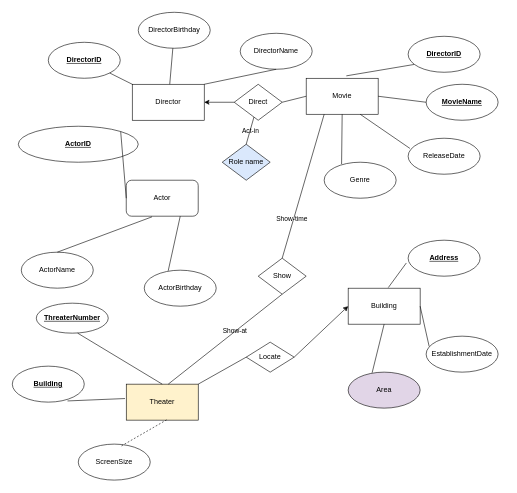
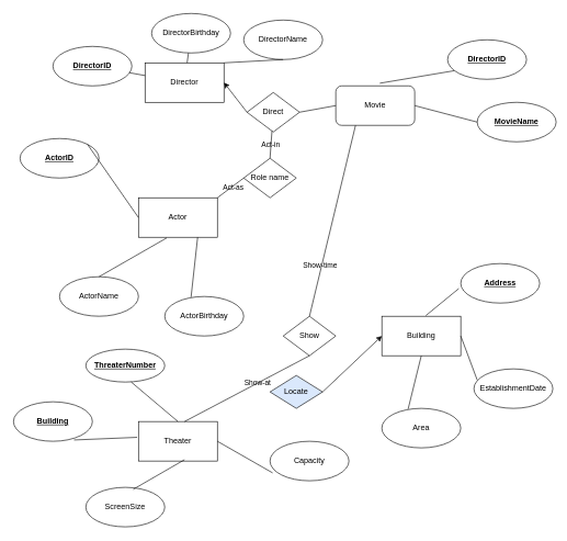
- <mxCell id="4" value="DirectorName" style="ellipse;whiteSpace=wrap;html=1;labelBackgroundColor=none;" vertex="1" parent="1"><mxGeometry x="400" y="55" width="120" height="60" as="geometry" /></mxCell>
+ <mxCell id="4" value="DirectorName" style="ellipse;whiteSpace=wrap;html=1;labelBackgroundColor=none;" vertex="1" parent="1"><mxGeometry x="370" y="30" width="120" height="60" as="geometry" /></mxCell>
- <mxCell id="10" value="Movie" style="rounded=0;whiteSpace=wrap;html=1;labelBackgroundColor=none;" vertex="1" parent="1"><mxGeometry x="510" y="130" width="120" height="60" as="geometry" /></mxCell>
+ <mxCell id="10" value="Movie" style="whiteSpace=wrap;html=1;labelBackgroundColor=none;rounded=1;" vertex="1" parent="1"><mxGeometry x="510" y="130" width="120" height="60" as="geometry" /></mxCell>
- <mxCell id="2" value="Director" style="rounded=0;whiteSpace=wrap;html=1;labelBackgroundColor=none;" vertex="1" parent="1"><mxGeometry x="220" y="140" width="120" height="60" as="geometry" /></mxCell>
+ <mxCell id="2" value="Director" style="rounded=0;whiteSpace=wrap;html=1;labelBackgroundColor=none;" vertex="1" parent="1"><mxGeometry x="220" y="95" width="120" height="60" as="geometry" /></mxCell>
- <mxCell id="42" value="Direct" style="rhombus;whiteSpace=wrap;html=1;labelBackgroundColor=none;" vertex="1" parent="1"><mxGeometry x="390" y="140" width="80" height="60" as="geometry" /></mxCell>
+ <mxCell id="42" value="Direct" style="rhombus;whiteSpace=wrap;html=1;labelBackgroundColor=none;" vertex="1" parent="1"><mxGeometry x="375" y="140" width="80" height="60" as="geometry" /></mxCell>
- <mxCell id="11" value="&lt;u&gt;&lt;b&gt;MovieName&lt;/b&gt;&lt;/u&gt;" style="ellipse;whiteSpace=wrap;html=1;labelBackgroundColor=none;" vertex="1" parent="1"><mxGeometry x="710" y="140" width="120" height="60" as="geometry" /></mxCell>
+ <mxCell id="11" value="&lt;u&gt;&lt;b&gt;MovieName&lt;/b&gt;&lt;/u&gt;" style="ellipse;whiteSpace=wrap;html=1;labelBackgroundColor=none;" vertex="1" parent="1"><mxGeometry x="725" y="155" width="120" height="60" as="geometry" /></mxCell>
- <mxCell id="17" value="" style="endArrow=none;html=1;rounded=0;exitX=0.025;exitY=0.283;exitDx=0;exitDy=0;exitPerimeter=0;entryX=0.75;entryY=1;entryDx=0;entryDy=0;labelBackgroundColor=none;fontColor=default;" edge="1" parent="1" source="13" target="10"><mxGeometry width="50" height="50" relative="1" as="geometry"><mxPoint x="620" y="280" as="sourcePoint" /><mxPoint x="670" y="230" as="targetPoint" /></mxGeometry></mxCell>
- <mxCell id="18" value="" style="endArrow=none;html=1;rounded=0;exitX=0.242;exitY=0.05;exitDx=0;exitDy=0;exitPerimeter=0;entryX=0.5;entryY=1;entryDx=0;entryDy=0;labelBackgroundColor=none;fontColor=default;" edge="1" parent="1" source="14" target="10"><mxGeometry width="50" height="50" relative="1" as="geometry"><mxPoint x="640" y="310" as="sourcePoint" /><mxPoint x="569" y="200" as="targetPoint" /></mxGeometry></mxCell>
- <mxCell id="20" value="&lt;u&gt;&lt;b&gt;ActorID&lt;/b&gt;&lt;/u&gt;" style="ellipse;whiteSpace=wrap;html=1;labelBackgroundColor=none;" vertex="1" parent="1"><mxGeometry x="30" y="210" width="200" height="60" as="geometry" /></mxCell>
+ <mxCell id="20" value="&lt;u&gt;&lt;b&gt;ActorID&lt;/b&gt;&lt;/u&gt;" style="ellipse;whiteSpace=wrap;html=1;labelBackgroundColor=none;" vertex="1" parent="1"><mxGeometry x="30" y="210" width="120" height="60" as="geometry" /></mxCell>
- <mxCell id="13" value="ReleaseDate" style="ellipse;whiteSpace=wrap;html=1;labelBackgroundColor=none;" vertex="1" parent="1"><mxGeometry x="680" y="230" width="120" height="60" as="geometry" /></mxCell>
- <mxCell id="45" value="Role name" style="rhombus;whiteSpace=wrap;html=1;labelBackgroundColor=none;fillColor=#dae8fc;" vertex="1" parent="1"><mxGeometry x="370" y="240" width="80" height="60" as="geometry" /></mxCell>
+ <mxCell id="45" value="Role name" style="rhombus;whiteSpace=wrap;html=1;labelBackgroundColor=none;" vertex="1" parent="1"><mxGeometry x="370" y="240" width="80" height="60" as="geometry" /></mxCell>
+ <mxCell id="46" value="" style="endArrow=none;html=1;rounded=0;exitX=1;exitY=0;exitDx=0;exitDy=0;entryX=0;entryY=0.5;entryDx=0;entryDy=0;labelBackgroundColor=none;fontColor=default;" edge="1" parent="1" source="19" target="45"><mxGeometry width="50" height="50" relative="1" as="geometry"><mxPoint x="380" y="440" as="sourcePoint" /><mxPoint x="430" y="390" as="targetPoint" /></mxGeometry></mxCell>
+ <mxCell id="47" value="Act-as" style="edgeLabel;html=1;align=center;verticalAlign=middle;resizable=0;points=[];labelBackgroundColor=none;" vertex="1" connectable="0" parent="46"><mxGeometry x="0.137" y="-1" relative="1" as="geometry"><mxPoint as="offset" /></mxGeometry></mxCell>
- <mxCell id="14" value="Genre" style="ellipse;whiteSpace=wrap;html=1;labelBackgroundColor=none;" vertex="1" parent="1"><mxGeometry x="540" y="270" width="120" height="60" as="geometry" /></mxCell>
- <mxCell id="19" value="Actor" style="whiteSpace=wrap;html=1;labelBackgroundColor=none;rounded=1;" vertex="1" parent="1"><mxGeometry x="210" y="300" width="120" height="60" as="geometry" /></mxCell>
+ <mxCell id="19" value="Actor" style="rounded=0;whiteSpace=wrap;html=1;labelBackgroundColor=none;" vertex="1" parent="1"><mxGeometry x="210" y="300" width="120" height="60" as="geometry" /></mxCell>
- <mxCell id="27" value="&lt;b&gt;&lt;u&gt;Address&lt;/u&gt;&lt;/b&gt;" style="ellipse;whiteSpace=wrap;html=1;labelBackgroundColor=none;" vertex="1" parent="1"><mxGeometry x="680" y="400" width="120" height="60" as="geometry" /></mxCell>
+ <mxCell id="27" value="&lt;b&gt;&lt;u&gt;Address&lt;/u&gt;&lt;/b&gt;" style="ellipse;whiteSpace=wrap;html=1;labelBackgroundColor=none;" vertex="1" parent="1"><mxGeometry x="700" y="400" width="120" height="60" as="geometry" /></mxCell>
- <mxCell id="21" value="ActorName" style="ellipse;whiteSpace=wrap;html=1;labelBackgroundColor=none;" vertex="1" parent="1"><mxGeometry x="35" y="420" width="120" height="60" as="geometry" /></mxCell>
+ <mxCell id="21" value="ActorName" style="ellipse;whiteSpace=wrap;html=1;labelBackgroundColor=none;" vertex="1" parent="1"><mxGeometry x="90" y="420" width="120" height="60" as="geometry" /></mxCell>
- <mxCell id="52" value="Show" style="rhombus;whiteSpace=wrap;html=1;labelBackgroundColor=none;" vertex="1" parent="1"><mxGeometry x="430" y="430" width="80" height="60" as="geometry" /></mxCell>
+ <mxCell id="52" value="Show" style="rhombus;whiteSpace=wrap;html=1;labelBackgroundColor=none;" vertex="1" parent="1"><mxGeometry x="430" y="480" width="80" height="60" as="geometry" /></mxCell>
- <mxCell id="22" value="ActorBirthday" style="ellipse;whiteSpace=wrap;html=1;labelBackgroundColor=none;" vertex="1" parent="1"><mxGeometry x="240" y="450" width="120" height="60" as="geometry" /></mxCell>
+ <mxCell id="22" value="ActorBirthday" style="ellipse;whiteSpace=wrap;html=1;labelBackgroundColor=none;" vertex="1" parent="1"><mxGeometry x="250" y="450" width="120" height="60" as="geometry" /></mxCell>
- <mxCell id="35" value="&lt;b&gt;&lt;u&gt;ThreaterNumber&lt;/u&gt;&lt;/b&gt;" style="ellipse;whiteSpace=wrap;html=1;labelBackgroundColor=none;" vertex="1" parent="1"><mxGeometry x="60" y="505" width="120" height="50" as="geometry" /></mxCell>
+ <mxCell id="35" value="&lt;b&gt;&lt;u&gt;ThreaterNumber&lt;/u&gt;&lt;/b&gt;" style="ellipse;whiteSpace=wrap;html=1;labelBackgroundColor=none;" vertex="1" parent="1"><mxGeometry x="130" y="530" width="120" height="50" as="geometry" /></mxCell>
- <mxCell id="28" value="EstablishmentDate" style="ellipse;whiteSpace=wrap;html=1;labelBackgroundColor=none;" vertex="1" parent="1"><mxGeometry x="710" y="560" width="120" height="60" as="geometry" /></mxCell>
+ <mxCell id="28" value="EstablishmentDate" style="ellipse;whiteSpace=wrap;html=1;labelBackgroundColor=none;" vertex="1" parent="1"><mxGeometry x="720" y="560" width="120" height="60" as="geometry" /></mxCell>
- <mxCell id="49" value="Locate" style="rhombus;whiteSpace=wrap;html=1;labelBackgroundColor=none;" vertex="1" parent="1"><mxGeometry x="410" y="570" width="80" height="50" as="geometry" /></mxCell>
+ <mxCell id="49" value="Locate" style="rhombus;whiteSpace=wrap;html=1;labelBackgroundColor=none;fillColor=#dae8fc;" vertex="1" parent="1"><mxGeometry x="410" y="570" width="80" height="50" as="geometry" /></mxCell>
- <mxCell id="51" value="" style="endArrow=none;html=1;rounded=0;entryX=0;entryY=0.5;entryDx=0;entryDy=0;exitX=1;exitY=0;exitDx=0;exitDy=0;labelBackgroundColor=none;fontColor=default;" edge="1" parent="1" source="33" target="49"><mxGeometry width="50" height="50" relative="1" as="geometry"><mxPoint x="320" y="640" as="sourcePoint" /><mxPoint x="370" y="590" as="targetPoint" /></mxGeometry></mxCell>
- <mxCell id="29" value="Area" style="ellipse;whiteSpace=wrap;html=1;labelBackgroundColor=none;fillColor=#e1d5e7;" vertex="1" parent="1"><mxGeometry x="580" y="620" width="120" height="60" as="geometry" /></mxCell>
+ <mxCell id="29" value="Area" style="ellipse;whiteSpace=wrap;html=1;labelBackgroundColor=none;" vertex="1" parent="1"><mxGeometry x="580" y="620" width="120" height="60" as="geometry" /></mxCell>
- <mxCell id="33" value="Theater" style="rounded=0;whiteSpace=wrap;html=1;labelBackgroundColor=none;fillColor=#fff2cc;" vertex="1" parent="1"><mxGeometry x="210" y="640" width="120" height="60" as="geometry" /></mxCell>
+ <mxCell id="33" value="Theater" style="rounded=0;whiteSpace=wrap;html=1;labelBackgroundColor=none;" vertex="1" parent="1"><mxGeometry x="210" y="640" width="120" height="60" as="geometry" /></mxCell>
+ <mxCell id="40" value="" style="endArrow=none;html=1;rounded=0;exitX=1;exitY=0.5;exitDx=0;exitDy=0;entryX=0.033;entryY=0.8;entryDx=0;entryDy=0;entryPerimeter=0;labelBackgroundColor=none;fontColor=default;" edge="1" parent="1" source="33" target="36"><mxGeometry width="50" height="50" relative="1" as="geometry"><mxPoint x="260" y="330" as="sourcePoint" /><mxPoint x="310" y="280" as="targetPoint" /></mxGeometry></mxCell>
+ <mxCell id="36" value="Capacity" style="ellipse;whiteSpace=wrap;html=1;labelBackgroundColor=none;" vertex="1" parent="1"><mxGeometry x="410" y="670" width="120" height="60" as="geometry" /></mxCell>
- <mxCell id="38" value="" style="endArrow=none;html=1;rounded=0;entryX=0.583;entryY=0.967;entryDx=0;entryDy=0;entryPerimeter=0;exitX=0.6;exitY=0.05;exitDx=0;exitDy=0;exitPerimeter=0;labelBackgroundColor=none;fontColor=default;dashed=1;" edge="1" parent="1" source="37" target="33"><mxGeometry width="50" height="50" relative="1" as="geometry"><mxPoint x="190" y="410" as="sourcePoint" /><mxPoint x="240" y="360" as="targetPoint" /></mxGeometry></mxCell>
+ <mxCell id="38" value="" style="endArrow=none;html=1;rounded=0;entryX=0.583;entryY=0.967;entryDx=0;entryDy=0;entryPerimeter=0;exitX=0.6;exitY=0.05;exitDx=0;exitDy=0;exitPerimeter=0;labelBackgroundColor=none;fontColor=default;" edge="1" parent="1" source="37" target="33"><mxGeometry width="50" height="50" relative="1" as="geometry"><mxPoint x="190" y="410" as="sourcePoint" /><mxPoint x="240" y="360" as="targetPoint" /></mxGeometry></mxCell>
